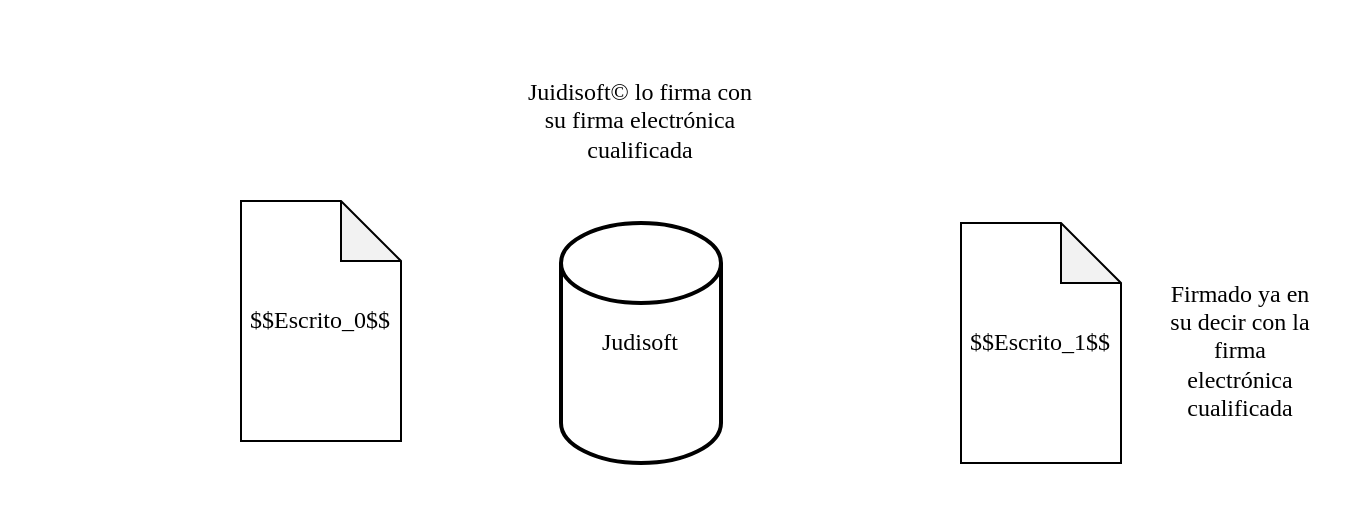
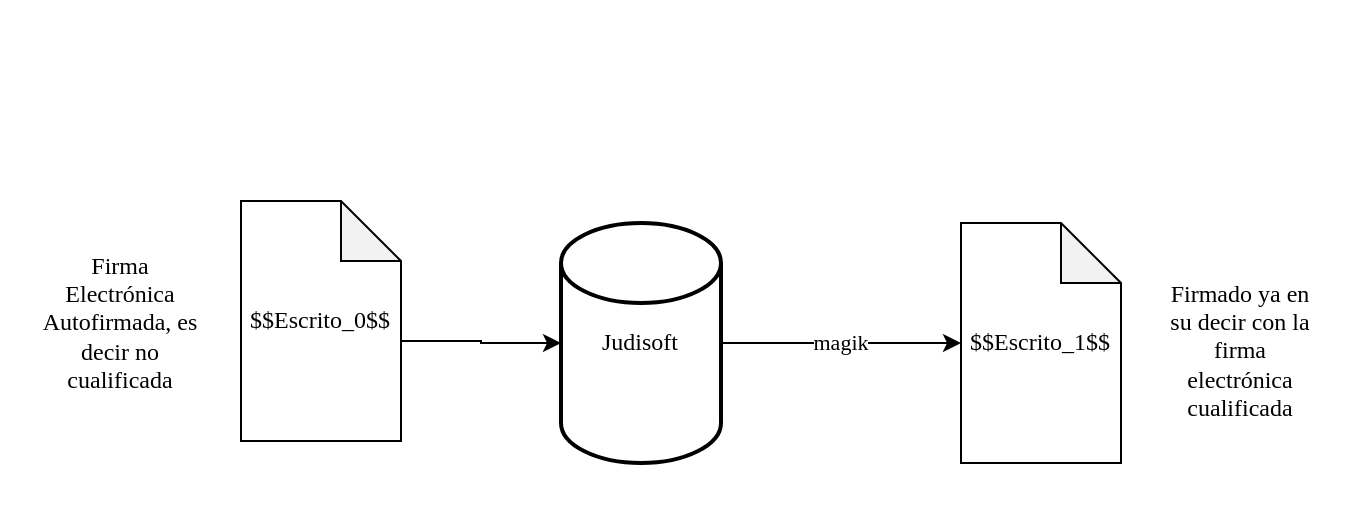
- <mxCell id="6" value="&lt;font face=&quot;Architect's Daughter&quot;&gt;Juidisoft© lo firma con su firma electrónica cualificada&lt;br&gt;&lt;/font&gt;" style="text;html=1;strokeColor=none;fillColor=none;align=center;verticalAlign=middle;whiteSpace=wrap;rounded=0;fontFamily=Architects Daughter;fontSource=https%3A%2F%2Ffonts.googleapis.com%2Fcss%3Ffamily%3DArchitects%2BDaughter;" vertex="1" parent="1"><mxGeometry x="260" y="20" width="120" height="80" as="geometry" /></mxCell>
+ <mxCell id="2" value="&lt;font face=&quot;Architect's Daughter&quot; data-font-src=&quot;https://fonts.googleapis.com/css?family=Architect's+Daughter&quot;&gt;Firma Electrónica Autofirmada, es decir no cualificada&lt;/font&gt;" style="text;html=1;strokeColor=none;fillColor=none;align=center;verticalAlign=middle;whiteSpace=wrap;rounded=0;fontFamily=Architects Daughter;fontSource=https%3A%2F%2Ffonts.googleapis.com%2Fcss%3Ffamily%3DArchitects%2BDaughter;" vertex="1" parent="1"><mxGeometry x="20" y="111" width="80" height="100" as="geometry" /></mxCell>
+ <mxCell id="8" style="edgeStyle=orthogonalEdgeStyle;rounded=0;orthogonalLoop=1;jettySize=auto;html=1;exitX=0;exitY=0;exitDx=80;exitDy=70;exitPerimeter=0;entryX=0;entryY=0.5;entryDx=0;entryDy=0;entryPerimeter=0;" edge="1" parent="1" source="3" target="5"><mxGeometry relative="1" as="geometry" /></mxCell>
+ <mxCell id="4" value="magik" style="edgeStyle=orthogonalEdgeStyle;rounded=0;orthogonalLoop=1;jettySize=auto;html=1;exitX=1;exitY=0.5;exitDx=0;exitDy=0;exitPerimeter=0;fontFamily=Architects Daughter;fontSource=https%3A%2F%2Ffonts.googleapis.com%2Fcss%3Ffamily%3DArchitects%2BDaughter;" edge="1" parent="1" source="5" target="7"><mxGeometry relative="1" as="geometry" /></mxCell>
